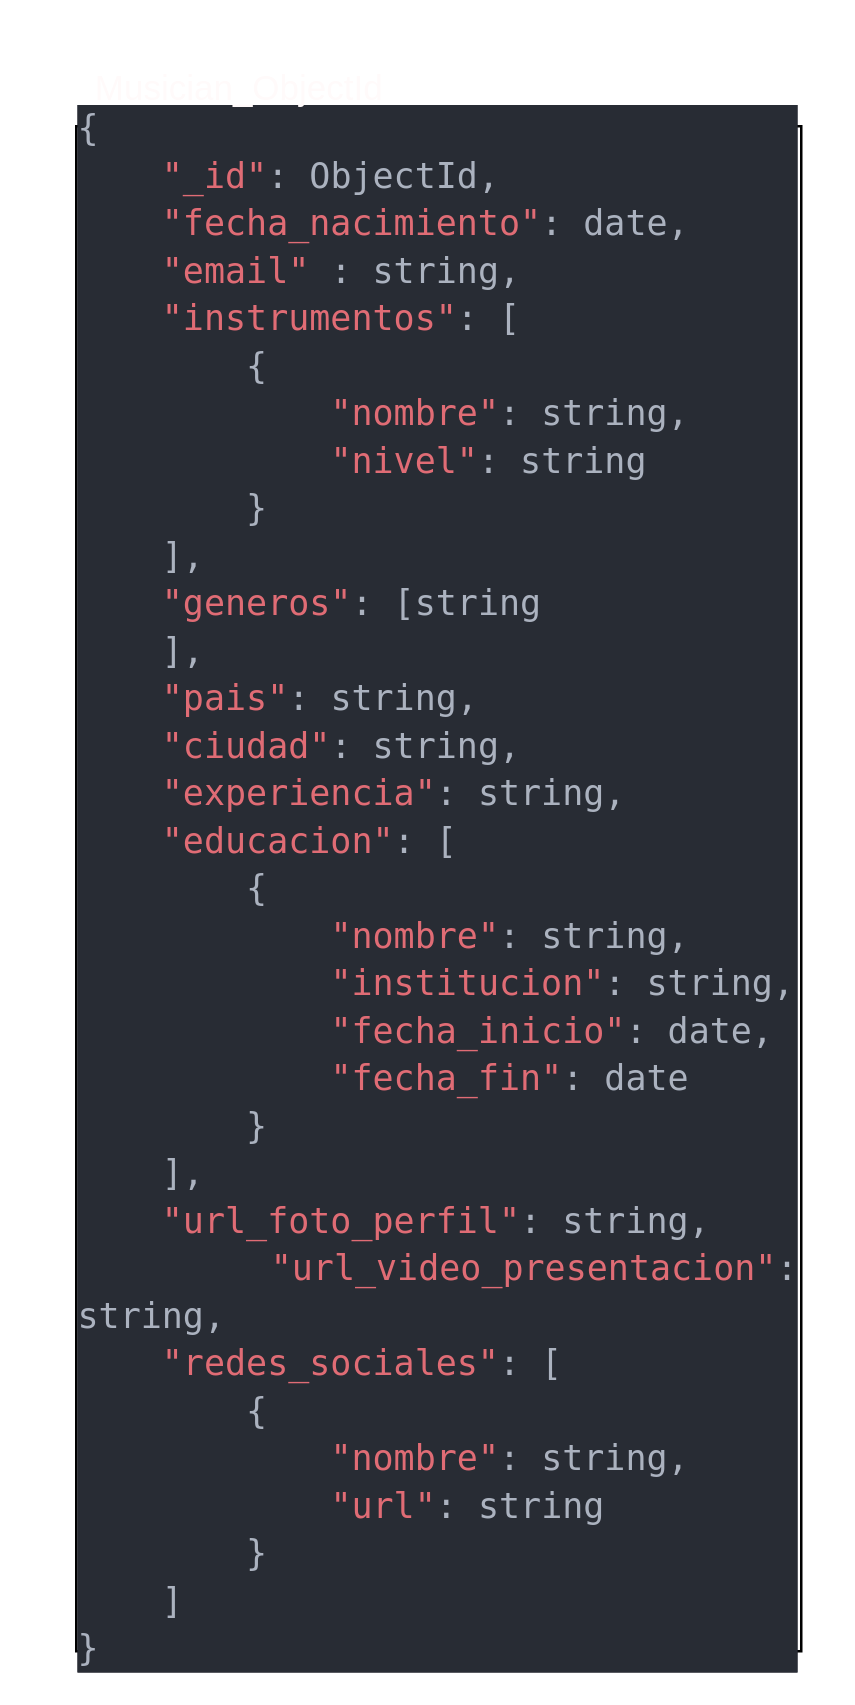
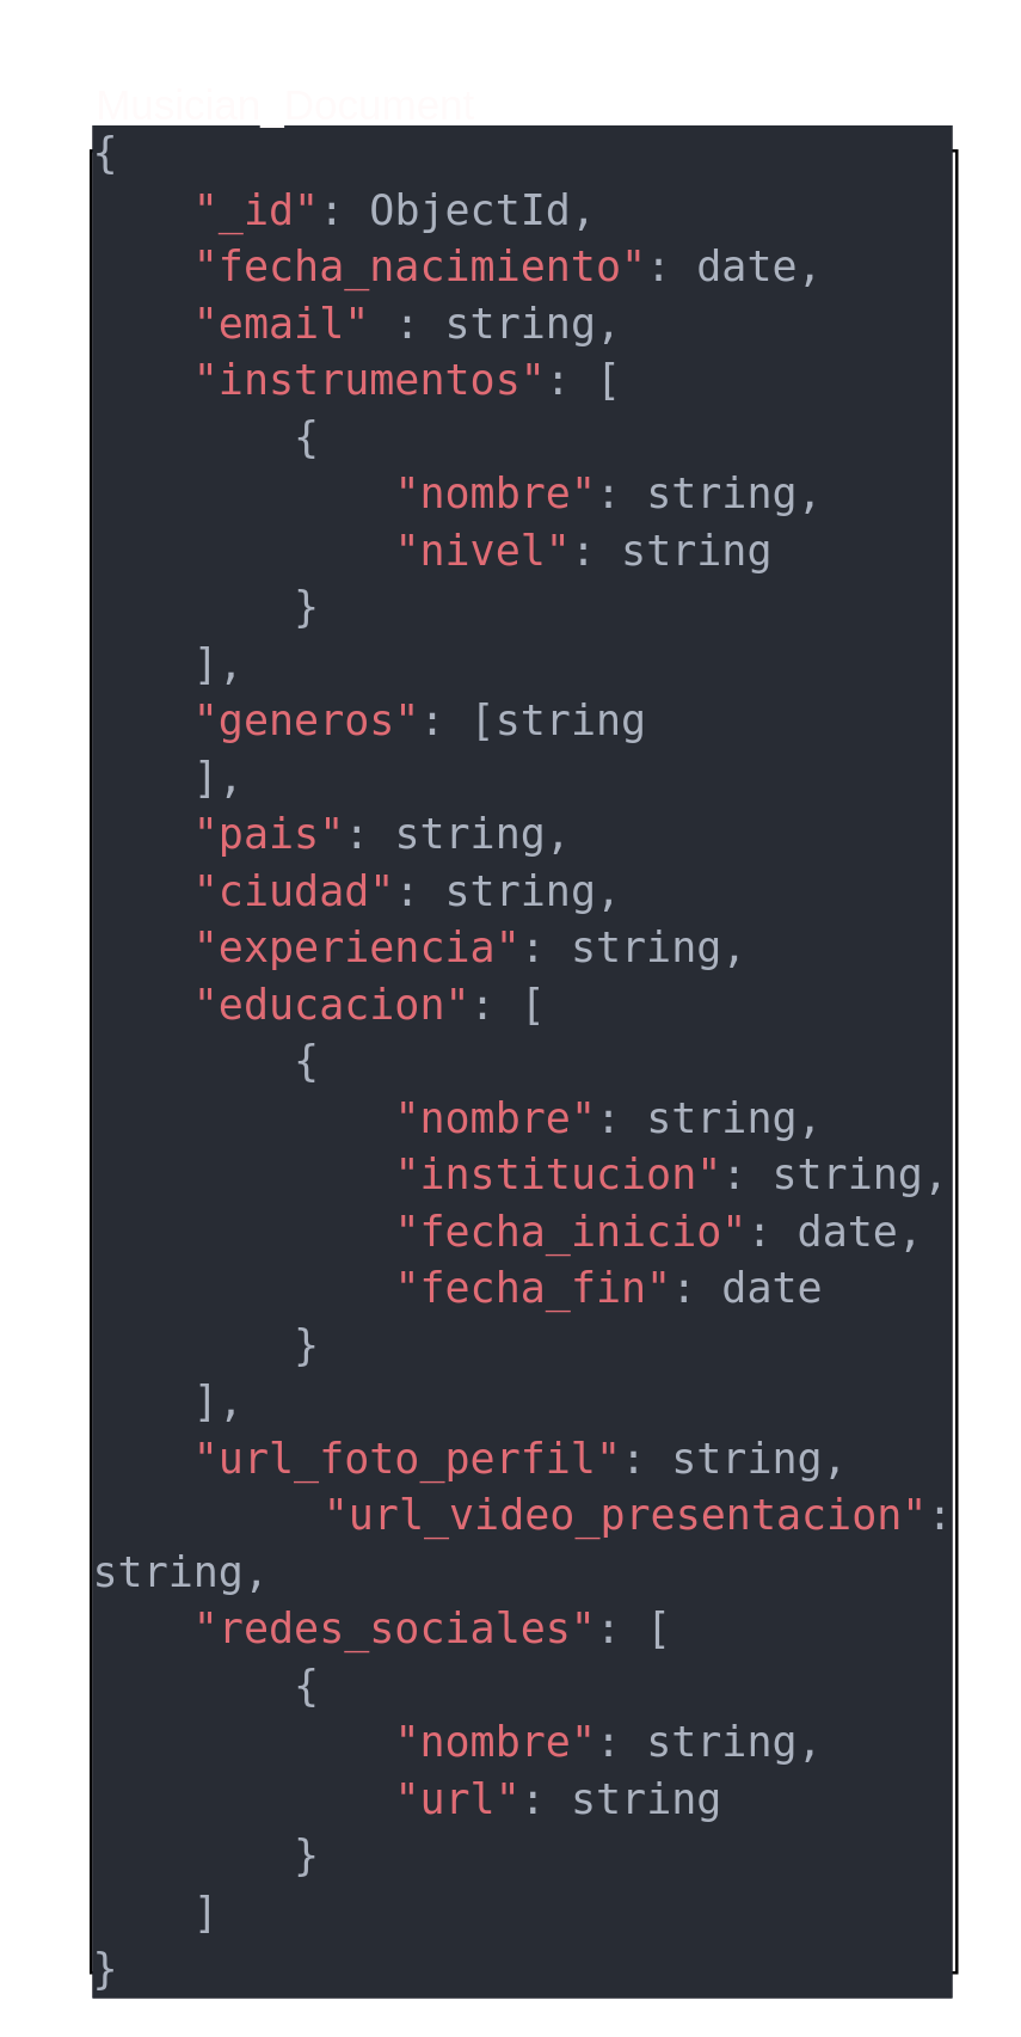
- <mxCell id="3" value="Musician_ObjectId" style="text;html=1;align=center;verticalAlign=middle;resizable=0;points=[];autosize=1;strokeColor=none;fillColor=none;fontSize=14;fontColor=#fffafa;" parent="1" vertex="1"><mxGeometry x="20" y="20" width="150" height="30" as="geometry" /></mxCell>
+ <mxCell id="3" value="Musician_Document" style="text;html=1;align=center;verticalAlign=middle;resizable=0;points=[];autosize=1;strokeColor=none;fillColor=none;fontSize=14;fontColor=#fffafa;" parent="1" vertex="1"><mxGeometry x="20" y="20" width="150" height="30" as="geometry" /></mxCell>
